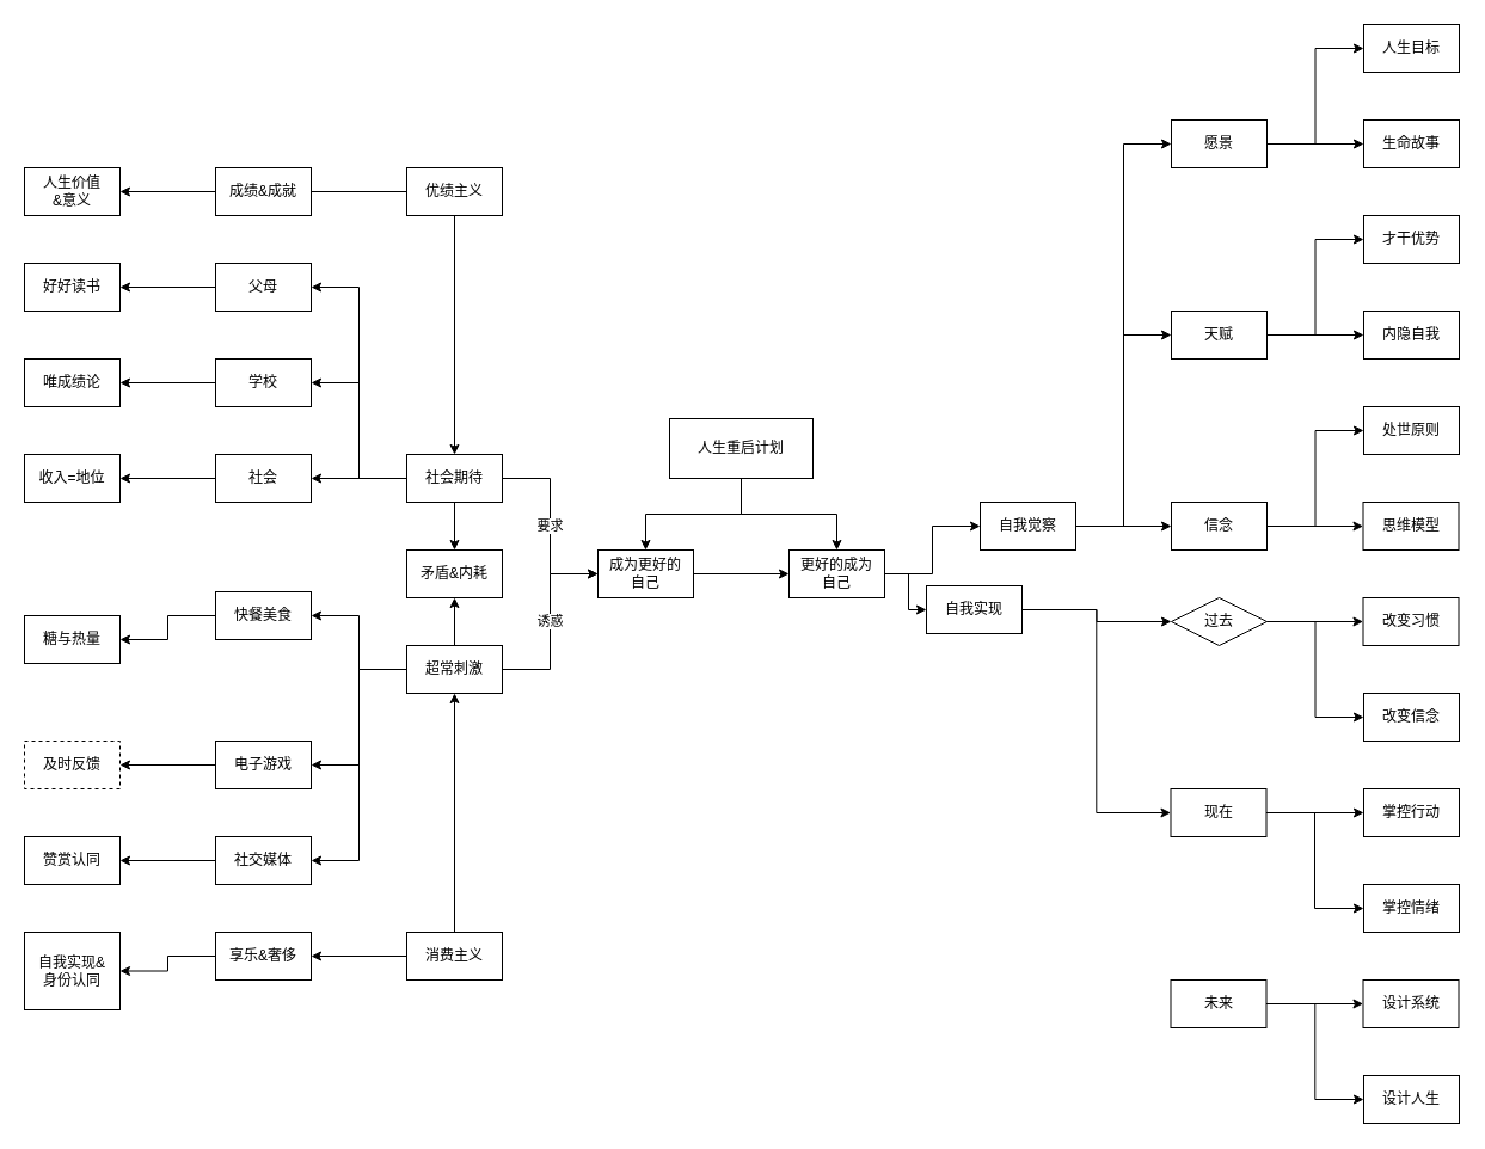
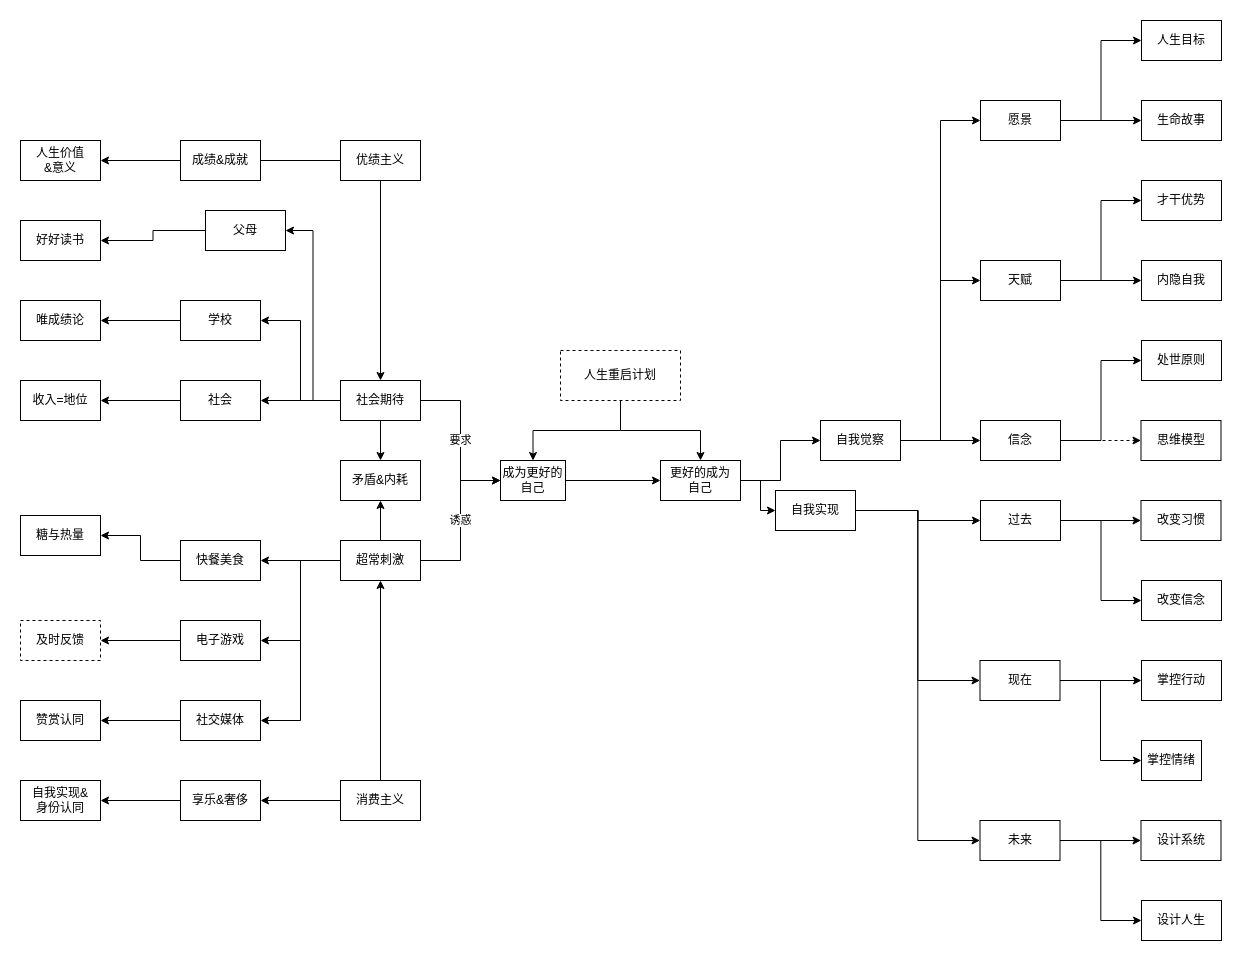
- <mxCell id="26" value="父母" style="rounded=0;whiteSpace=wrap;html=1;" parent="1" vertex="1"><mxGeometry x="180" y="220" width="80" height="40" as="geometry" /></mxCell>
+ <mxCell id="26" value="父母" style="rounded=0;whiteSpace=wrap;html=1;" parent="1" vertex="1"><mxGeometry x="205" y="210" width="80" height="40" as="geometry" /></mxCell>
- <mxCell id="90" value="人生重启计划" style="rounded=0;whiteSpace=wrap;html=1;" parent="1" vertex="1"><mxGeometry x="560" y="350" width="120" height="50" as="geometry" /></mxCell>
+ <mxCell id="90" value="人生重启计划" style="rounded=0;whiteSpace=wrap;html=1;dashed=1;" parent="1" vertex="1"><mxGeometry x="560" y="350" width="120" height="50" as="geometry" /></mxCell>
- <mxCell id="63" style="edgeStyle=orthogonalEdgeStyle;rounded=0;orthogonalLoop=1;jettySize=auto;html=1;" parent="1" source="65" target="68" edge="1"><mxGeometry relative="1" as="geometry" /></mxCell>
+ <mxCell id="63" style="edgeStyle=orthogonalEdgeStyle;rounded=0;orthogonalLoop=1;jettySize=auto;html=1;dashed=1;" parent="1" source="65" target="68" edge="1"><mxGeometry relative="1" as="geometry" /></mxCell>
- <mxCell id="3" value="成为更好的&lt;br&gt;自己" style="rounded=0;whiteSpace=wrap;html=1;" parent="1" vertex="1"><mxGeometry x="500" y="460" width="80" height="40" as="geometry" /></mxCell>
+ <mxCell id="3" value="成为更好的&lt;br&gt;自己" style="rounded=0;whiteSpace=wrap;html=1;" parent="1" vertex="1"><mxGeometry x="500" y="460" width="65" height="40" as="geometry" /></mxCell>
- <mxCell id="45" value="快餐美食" style="rounded=0;whiteSpace=wrap;html=1;" parent="1" vertex="1"><mxGeometry x="180" y="495" width="80" height="40" as="geometry" /></mxCell>
+ <mxCell id="45" value="快餐美食" style="rounded=0;whiteSpace=wrap;html=1;" parent="1" vertex="1"><mxGeometry x="180" y="540" width="80" height="40" as="geometry" /></mxCell>
- <mxCell id="71" value="过去" style="rhombus;whiteSpace=wrap;html=1;" parent="1" vertex="1"><mxGeometry x="980" y="500" width="80" height="40" as="geometry" /></mxCell>
+ <mxCell id="71" value="过去" style="rounded=0;whiteSpace=wrap;html=1;" parent="1" vertex="1"><mxGeometry x="980" y="500" width="80" height="40" as="geometry" /></mxCell>
- <mxCell id="79" value="掌控情绪" style="rounded=0;whiteSpace=wrap;html=1;" parent="1" vertex="1"><mxGeometry x="1141" y="740" width="80" height="40" as="geometry" /></mxCell>
+ <mxCell id="79" value="掌控情绪" style="rounded=0;whiteSpace=wrap;html=1;" parent="1" vertex="1"><mxGeometry x="1141" y="740" width="60" height="40" as="geometry" /></mxCell>
+ <mxCell id="55" style="edgeStyle=orthogonalEdgeStyle;rounded=0;orthogonalLoop=1;jettySize=auto;html=1;entryX=0;entryY=0.5;entryDx=0;entryDy=0;" parent="1" source="56" target="77" edge="1"><mxGeometry relative="1" as="geometry" /></mxCell>
- <mxCell id="39" value="自我实现&amp;amp;&lt;br&gt;身份认同" style="rounded=0;whiteSpace=wrap;html=1;" parent="1" vertex="1"><mxGeometry x="20" y="780" width="80" height="65" as="geometry" /></mxCell>
+ <mxCell id="39" value="自我实现&amp;amp;&lt;br&gt;身份认同" style="rounded=0;whiteSpace=wrap;html=1;" parent="1" vertex="1"><mxGeometry x="20" y="780" width="80" height="40" as="geometry" /></mxCell>
